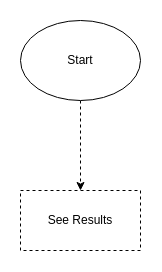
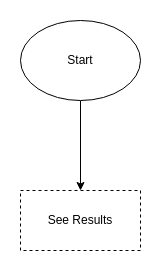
- <mxCell id="2" value="" style="edgeStyle=orthogonalEdgeStyle;rounded=0;orthogonalLoop=1;jettySize=auto;html=1;dashed=1;" edge="1" parent="1" source="3" target="4"><mxGeometry relative="1" as="geometry" /></mxCell>
+ <mxCell id="2" value="" style="edgeStyle=orthogonalEdgeStyle;rounded=0;orthogonalLoop=1;jettySize=auto;html=1;" edge="1" parent="1" source="3" target="4"><mxGeometry relative="1" as="geometry" /></mxCell>
